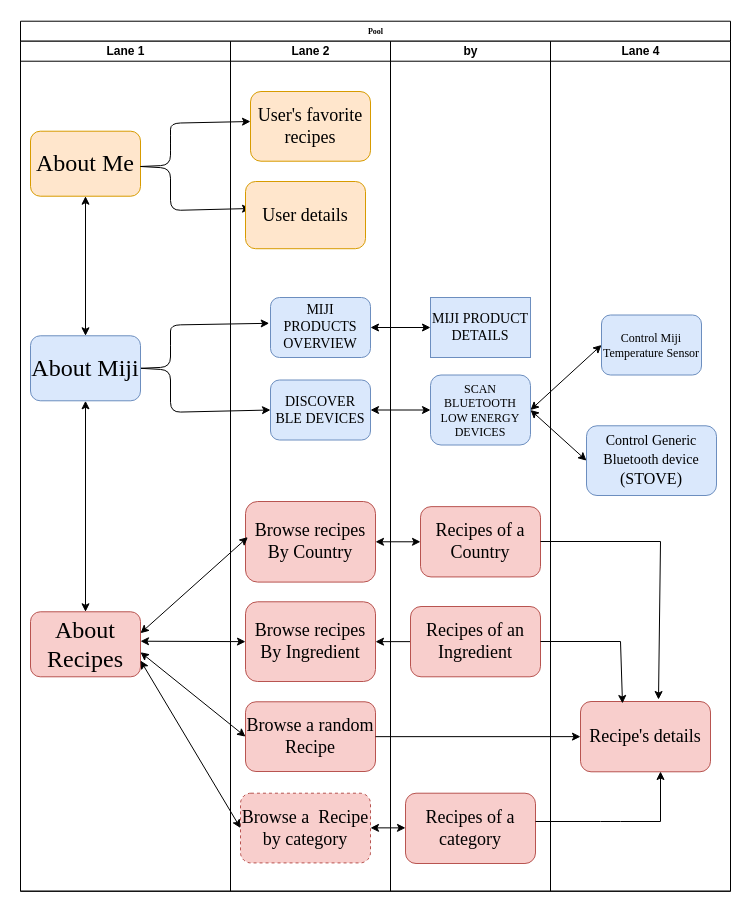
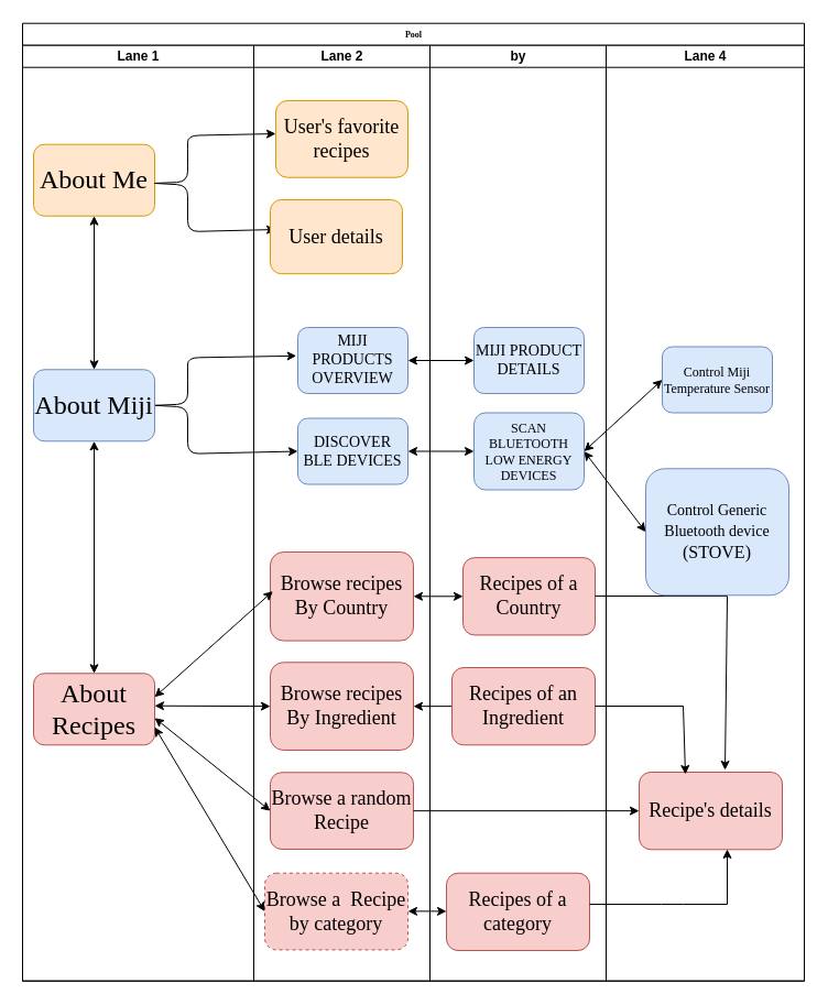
- <mxCell id="39" value="&lt;div&gt;&lt;font style=&quot;font-size: 14px&quot;&gt;MIJI PRODUCT&lt;/font&gt;&lt;/div&gt;&lt;div&gt;&lt;font style=&quot;font-size: 14px&quot;&gt;DETAILS&lt;br&gt;&lt;/font&gt;&lt;/div&gt;" style="whiteSpace=wrap;html=1;shadow=0;labelBackgroundColor=none;strokeWidth=1;fontFamily=Verdana;fontSize=8;align=center;fillColor=#dae8fc;strokeColor=#6c8ebf;rounded=0;" parent="32" vertex="1"><mxGeometry x="40" y="256.29" width="100" height="60" as="geometry" /></mxCell>
+ <mxCell id="39" value="&lt;div&gt;&lt;font style=&quot;font-size: 14px&quot;&gt;MIJI PRODUCT&lt;/font&gt;&lt;/div&gt;&lt;div&gt;&lt;font style=&quot;font-size: 14px&quot;&gt;DETAILS&lt;br&gt;&lt;/font&gt;&lt;/div&gt;" style="rounded=1;whiteSpace=wrap;html=1;shadow=0;labelBackgroundColor=none;strokeWidth=1;fontFamily=Verdana;fontSize=8;align=center;fillColor=#dae8fc;strokeColor=#6c8ebf;" parent="32" vertex="1"><mxGeometry x="40" y="256.29" width="100" height="60" as="geometry" /></mxCell>
- <mxCell id="49" value="&lt;font style=&quot;font-size: 14px&quot;&gt;Control Generic Bluetooth device&lt;/font&gt;&lt;font size=&quot;3&quot;&gt; (STOVE)&lt;/font&gt;" style="rounded=1;whiteSpace=wrap;html=1;shadow=0;labelBackgroundColor=none;strokeWidth=1;fontFamily=Verdana;fontSize=8;align=center;fillColor=#dae8fc;strokeColor=#6c8ebf;" parent="40" vertex="1"><mxGeometry x="36" y="384.58" width="130" height="69.71" as="geometry" /></mxCell>
+ <mxCell id="49" value="&lt;font style=&quot;font-size: 14px&quot;&gt;Control Generic Bluetooth device&lt;/font&gt;&lt;font size=&quot;3&quot;&gt; (STOVE)&lt;/font&gt;" style="rounded=1;whiteSpace=wrap;html=1;shadow=0;labelBackgroundColor=none;strokeWidth=1;fontFamily=Verdana;fontSize=8;align=center;fillColor=#dae8fc;strokeColor=#6c8ebf;" parent="40" vertex="1"><mxGeometry x="36" y="384.58" width="130" height="115" as="geometry" /></mxCell>
